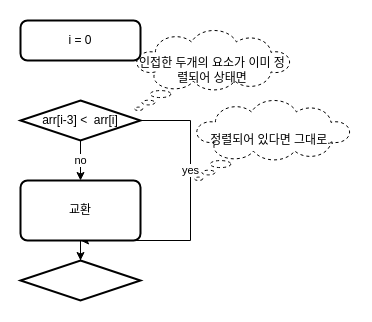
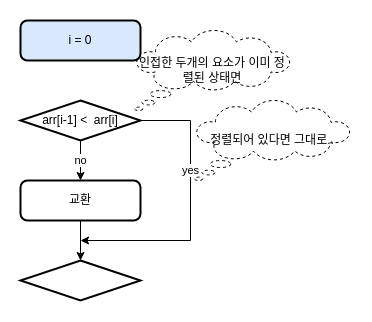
- <mxCell id="3" value="i = 0" style="rounded=1;whiteSpace=wrap;html=1;absoluteArcSize=1;arcSize=14;strokeWidth=2;" parent="1" vertex="1"><mxGeometry x="20" y="20" width="120" height="40" as="geometry" /></mxCell>
+ <mxCell id="3" value="i = 0" style="rounded=1;whiteSpace=wrap;html=1;absoluteArcSize=1;arcSize=14;strokeWidth=2;fillColor=#dae8fc;" parent="1" vertex="1"><mxGeometry x="20" y="20" width="120" height="40" as="geometry" /></mxCell>
- <mxCell id="2" value="인접한 두개의 요소가 이미 정렬되어 상태면" style="whiteSpace=wrap;html=1;shape=mxgraph.basic.cloud_callout;dashed=1;" vertex="1" parent="1"><mxGeometry x="134" y="30" width="156" height="80" as="geometry" /></mxCell>
+ <mxCell id="2" value="인접한 두개의 요소가 이미 정렬된 상태면" style="whiteSpace=wrap;html=1;shape=mxgraph.basic.cloud_callout;dashed=1;" vertex="1" parent="1"><mxGeometry x="134" y="30" width="156" height="80" as="geometry" /></mxCell>
- <mxCell id="6" value="arr[i-3] &amp;lt;&amp;nbsp; arr[i]" style="strokeWidth=2;html=1;shape=mxgraph.flowchart.decision;whiteSpace=wrap;" vertex="1" parent="1"><mxGeometry x="20" y="100" width="120" height="40" as="geometry" /></mxCell>
+ <mxCell id="6" value="arr[i-1] &amp;lt;&amp;nbsp; arr[i]" style="strokeWidth=2;html=1;shape=mxgraph.flowchart.decision;whiteSpace=wrap;" vertex="1" parent="1"><mxGeometry x="20" y="100" width="120" height="40" as="geometry" /></mxCell>
- <mxCell id="8" value="교환" style="rounded=1;whiteSpace=wrap;html=1;absoluteArcSize=1;arcSize=14;strokeWidth=2;" vertex="1" parent="1"><mxGeometry x="20" y="180" width="120" height="60" as="geometry" /></mxCell>
+ <mxCell id="8" value="교환" style="rounded=1;whiteSpace=wrap;html=1;absoluteArcSize=1;arcSize=14;strokeWidth=2;" vertex="1" parent="1"><mxGeometry x="20" y="180" width="120" height="40" as="geometry" /></mxCell>
